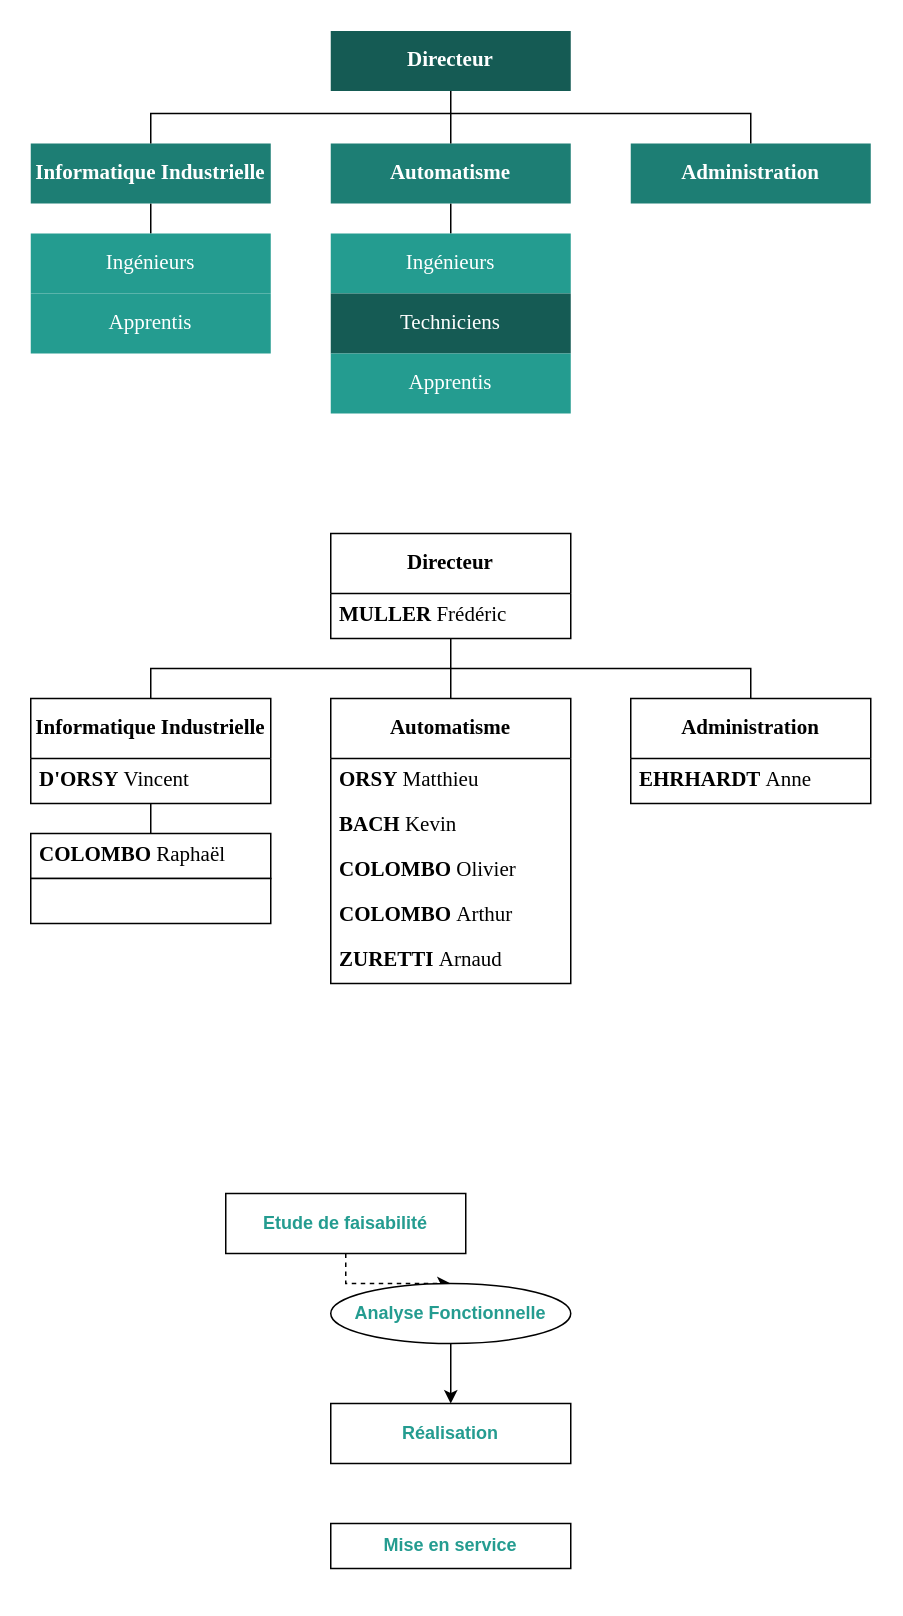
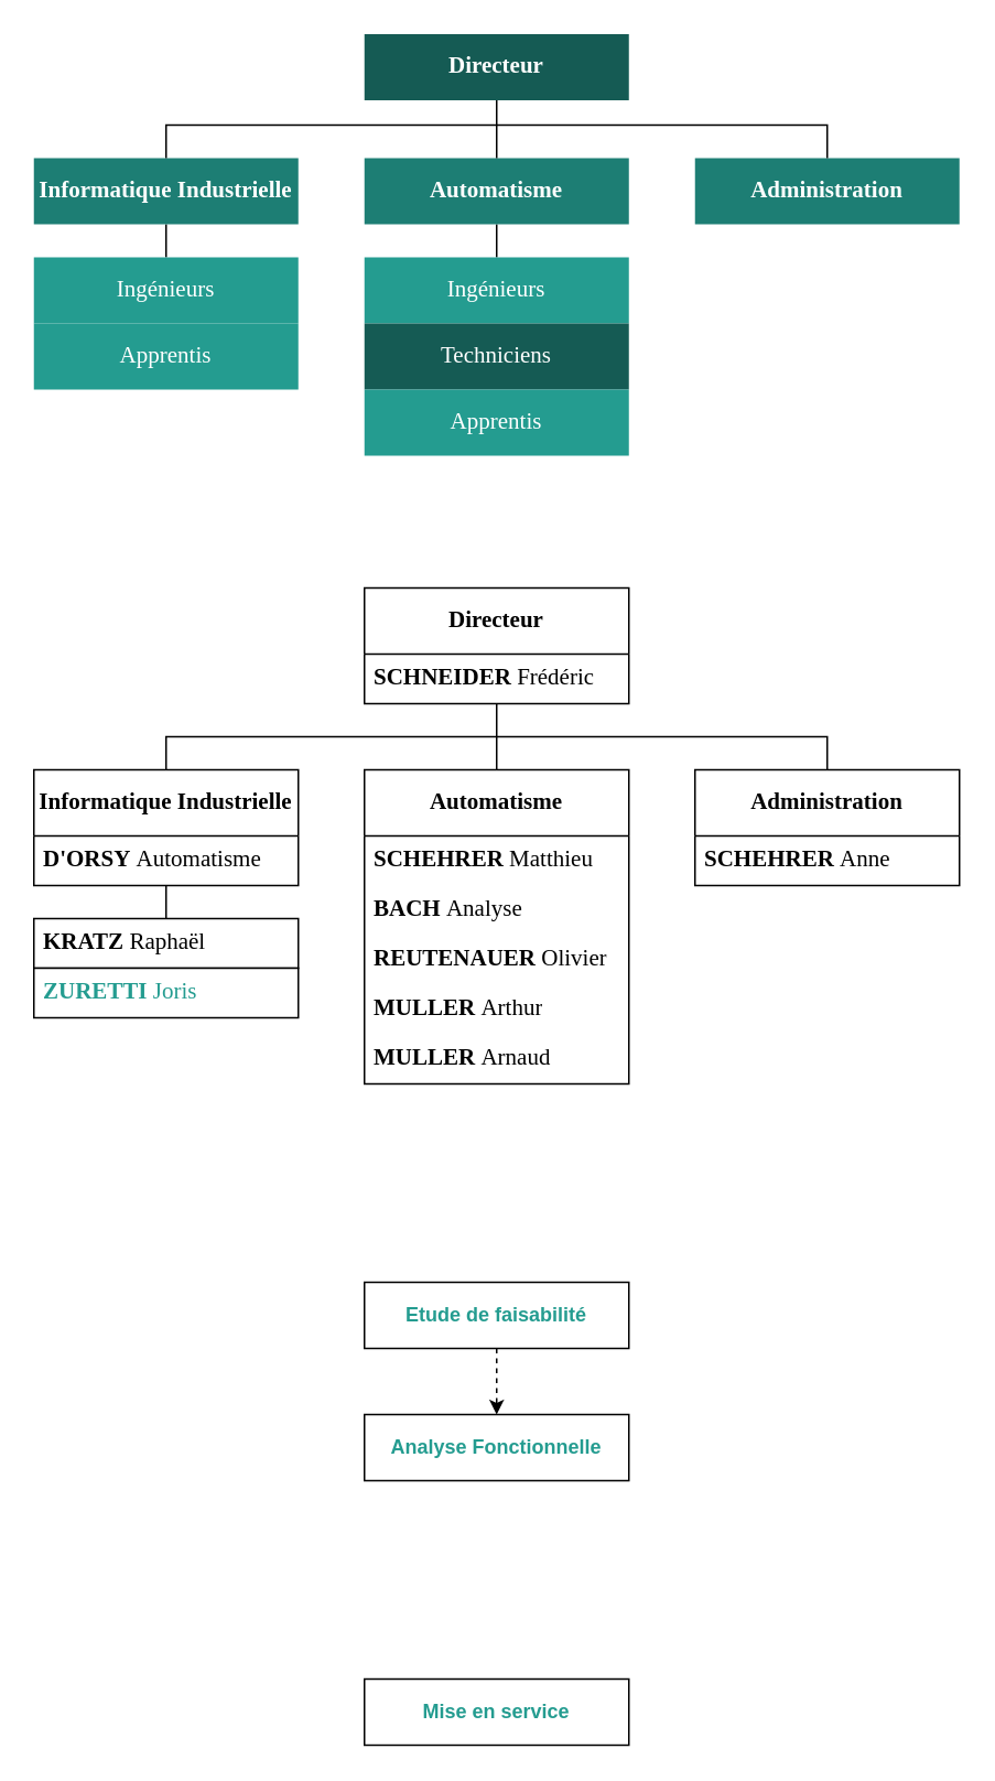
- <mxCell id="15" value="&lt;b style=&quot;border-color: var(--border-color); text-align: center; font-size: 14px;&quot;&gt;MULLER&amp;nbsp;&lt;/b&gt;Frédéric" style="text;strokeColor=none;fillColor=none;align=left;verticalAlign=middle;spacingLeft=4;spacingRight=4;overflow=hidden;points=[[0,0.5],[1,0.5]];portConstraint=eastwest;rotatable=0;whiteSpace=wrap;html=1;fontFamily=calibri;fontSize=14;" vertex="1" parent="14"><mxGeometry y="40" width="160" height="30" as="geometry" /></mxCell>
+ <mxCell id="15" value="&lt;b style=&quot;border-color: var(--border-color); text-align: center; font-size: 14px;&quot;&gt;SCHNEIDER&amp;nbsp;&lt;/b&gt;Frédéric" style="text;strokeColor=none;fillColor=none;align=left;verticalAlign=middle;spacingLeft=4;spacingRight=4;overflow=hidden;points=[[0,0.5],[1,0.5]];portConstraint=eastwest;rotatable=0;whiteSpace=wrap;html=1;fontFamily=calibri;fontSize=14;" vertex="1" parent="14"><mxGeometry y="40" width="160" height="30" as="geometry" /></mxCell>
- <mxCell id="10" value="&lt;b style=&quot;border-color: var(--border-color); text-align: center; font-size: 14px;&quot;&gt;D'ORSY&amp;nbsp;&lt;/b&gt;Vincent" style="text;strokeColor=none;fillColor=none;align=left;verticalAlign=middle;spacingLeft=4;spacingRight=4;overflow=hidden;points=[[0,0.5],[1,0.5]];portConstraint=eastwest;rotatable=0;whiteSpace=wrap;html=1;fontFamily=calibri;fontSize=14;" vertex="1" parent="9"><mxGeometry y="40" width="160" height="30" as="geometry" /></mxCell>
+ <mxCell id="10" value="&lt;b style=&quot;border-color: var(--border-color); text-align: center; font-size: 14px;&quot;&gt;D'ORSY&amp;nbsp;&lt;/b&gt;Automatisme" style="text;strokeColor=none;fillColor=none;align=left;verticalAlign=middle;spacingLeft=4;spacingRight=4;overflow=hidden;points=[[0,0.5],[1,0.5]];portConstraint=eastwest;rotatable=0;whiteSpace=wrap;html=1;fontFamily=calibri;fontSize=14;" vertex="1" parent="9"><mxGeometry y="40" width="160" height="30" as="geometry" /></mxCell>
- <mxCell id="3" value="&lt;b style=&quot;border-color: var(--border-color); text-align: center; font-size: 14px;&quot;&gt;ORSY&amp;nbsp;&lt;/b&gt;Matthieu" style="text;strokeColor=none;fillColor=none;align=left;verticalAlign=middle;spacingLeft=4;spacingRight=4;overflow=hidden;points=[[0,0.5],[1,0.5]];portConstraint=eastwest;rotatable=0;whiteSpace=wrap;html=1;fontFamily=calibri;fontSize=14;" vertex="1" parent="2"><mxGeometry y="40" width="160" height="30" as="geometry" /></mxCell>
+ <mxCell id="3" value="&lt;b style=&quot;border-color: var(--border-color); text-align: center; font-size: 14px;&quot;&gt;SCHEHRER&amp;nbsp;&lt;/b&gt;Matthieu" style="text;strokeColor=none;fillColor=none;align=left;verticalAlign=middle;spacingLeft=4;spacingRight=4;overflow=hidden;points=[[0,0.5],[1,0.5]];portConstraint=eastwest;rotatable=0;whiteSpace=wrap;html=1;fontFamily=calibri;fontSize=14;" vertex="1" parent="2"><mxGeometry y="40" width="160" height="30" as="geometry" /></mxCell>
- <mxCell id="12" value="&lt;b style=&quot;border-color: var(--border-color); text-align: center; font-size: 14px;&quot;&gt;EHRHARDT&amp;nbsp;&lt;/b&gt;Anne" style="text;strokeColor=none;fillColor=none;align=left;verticalAlign=middle;spacingLeft=4;spacingRight=4;overflow=hidden;points=[[0,0.5],[1,0.5]];portConstraint=eastwest;rotatable=0;whiteSpace=wrap;html=1;fontFamily=calibri;fontSize=14;" vertex="1" parent="11"><mxGeometry y="40" width="160" height="30" as="geometry" /></mxCell>
+ <mxCell id="12" value="&lt;b style=&quot;border-color: var(--border-color); text-align: center; font-size: 14px;&quot;&gt;SCHEHRER&amp;nbsp;&lt;/b&gt;Anne" style="text;strokeColor=none;fillColor=none;align=left;verticalAlign=middle;spacingLeft=4;spacingRight=4;overflow=hidden;points=[[0,0.5],[1,0.5]];portConstraint=eastwest;rotatable=0;whiteSpace=wrap;html=1;fontFamily=calibri;fontSize=14;" vertex="1" parent="11"><mxGeometry y="40" width="160" height="30" as="geometry" /></mxCell>
- <mxCell id="4" value="&lt;b style=&quot;border-color: var(--border-color); text-align: center; font-size: 14px;&quot;&gt;BACH&amp;nbsp;&lt;/b&gt;Kevin" style="text;strokeColor=none;fillColor=none;align=left;verticalAlign=middle;spacingLeft=4;spacingRight=4;overflow=hidden;points=[[0,0.5],[1,0.5]];portConstraint=eastwest;rotatable=0;whiteSpace=wrap;html=1;fontFamily=calibri;fontSize=14;" vertex="1" parent="2"><mxGeometry y="70" width="160" height="30" as="geometry" /></mxCell>
+ <mxCell id="4" value="&lt;b style=&quot;border-color: var(--border-color); text-align: center; font-size: 14px;&quot;&gt;BACH&amp;nbsp;&lt;/b&gt;Analyse" style="text;strokeColor=none;fillColor=none;align=left;verticalAlign=middle;spacingLeft=4;spacingRight=4;overflow=hidden;points=[[0,0.5],[1,0.5]];portConstraint=eastwest;rotatable=0;whiteSpace=wrap;html=1;fontFamily=calibri;fontSize=14;" vertex="1" parent="2"><mxGeometry y="70" width="160" height="30" as="geometry" /></mxCell>
- <mxCell id="31" value="&lt;div style=&quot;text-align: center; font-size: 14px;&quot;&gt;&lt;span style=&quot;background-color: initial; font-size: 14px;&quot;&gt;&lt;b style=&quot;font-size: 14px;&quot;&gt;COLOMBO&amp;nbsp;&lt;/b&gt;Raphaël&lt;/span&gt;&lt;/div&gt;" style="text;strokeColor=none;fillColor=none;align=left;verticalAlign=middle;spacingLeft=4;spacingRight=4;overflow=hidden;points=[[0,0.5],[1,0.5]];portConstraint=eastwest;rotatable=0;whiteSpace=wrap;html=1;fontFamily=calibri;fontSize=14;" vertex="1" parent="1"><mxGeometry x="20" y="555" width="160" height="30" as="geometry" /></mxCell>
+ <mxCell id="31" value="&lt;div style=&quot;text-align: center; font-size: 14px;&quot;&gt;&lt;span style=&quot;background-color: initial; font-size: 14px;&quot;&gt;&lt;b style=&quot;font-size: 14px;&quot;&gt;KRATZ&amp;nbsp;&lt;/b&gt;Raphaël&lt;/span&gt;&lt;/div&gt;" style="text;strokeColor=none;fillColor=none;align=left;verticalAlign=middle;spacingLeft=4;spacingRight=4;overflow=hidden;points=[[0,0.5],[1,0.5]];portConstraint=eastwest;rotatable=0;whiteSpace=wrap;html=1;fontFamily=calibri;fontSize=14;" vertex="1" parent="1"><mxGeometry x="20" y="555" width="160" height="30" as="geometry" /></mxCell>
- <mxCell id="5" value="&lt;b style=&quot;border-color: var(--border-color); text-align: center; font-size: 14px;&quot;&gt;COLOMBO&amp;nbsp;&lt;/b&gt;Olivier" style="text;strokeColor=none;fillColor=none;align=left;verticalAlign=middle;spacingLeft=4;spacingRight=4;overflow=hidden;points=[[0,0.5],[1,0.5]];portConstraint=eastwest;rotatable=0;whiteSpace=wrap;html=1;fontFamily=calibri;fontSize=14;perimeterSpacing=0;" vertex="1" parent="2"><mxGeometry y="100" width="160" height="30" as="geometry" /></mxCell>
+ <mxCell id="5" value="&lt;b style=&quot;border-color: var(--border-color); text-align: center; font-size: 14px;&quot;&gt;REUTENAUER&amp;nbsp;&lt;/b&gt;Olivier" style="text;strokeColor=none;fillColor=none;align=left;verticalAlign=middle;spacingLeft=4;spacingRight=4;overflow=hidden;points=[[0,0.5],[1,0.5]];portConstraint=eastwest;rotatable=0;whiteSpace=wrap;html=1;fontFamily=calibri;fontSize=14;perimeterSpacing=0;" vertex="1" parent="2"><mxGeometry y="100" width="160" height="30" as="geometry" /></mxCell>
+ <mxCell id="33" value="&lt;div style=&quot;text-align: center; font-size: 14px;&quot;&gt;&lt;span style=&quot;background-color: initial; font-size: 14px;&quot;&gt;&lt;font color=&quot;#249c90&quot;&gt;&lt;b style=&quot;font-size: 14px;&quot;&gt;ZURETTI &lt;/b&gt;Joris&lt;/font&gt;&lt;/span&gt;&lt;/div&gt;" style="text;strokeColor=none;fillColor=none;align=left;verticalAlign=middle;spacingLeft=4;spacingRight=4;overflow=hidden;points=[[0,0.5],[1,0.5]];portConstraint=eastwest;rotatable=0;whiteSpace=wrap;html=1;fontFamily=calibri;fontSize=14;" vertex="1" parent="1"><mxGeometry x="20" y="585" width="160" height="30" as="geometry" /></mxCell>
- <mxCell id="6" value="&lt;b style=&quot;border-color: var(--border-color); text-align: center; font-size: 14px;&quot;&gt;COLOMBO&amp;nbsp;&lt;/b&gt;Arthur" style="text;strokeColor=none;fillColor=none;align=left;verticalAlign=middle;spacingLeft=4;spacingRight=4;overflow=hidden;points=[[0,0.5],[1,0.5]];portConstraint=eastwest;rotatable=0;whiteSpace=wrap;html=1;fontFamily=calibri;fontSize=14;" vertex="1" parent="2"><mxGeometry y="130" width="160" height="30" as="geometry" /></mxCell>
+ <mxCell id="6" value="&lt;b style=&quot;border-color: var(--border-color); text-align: center; font-size: 14px;&quot;&gt;MULLER&amp;nbsp;&lt;/b&gt;Arthur" style="text;strokeColor=none;fillColor=none;align=left;verticalAlign=middle;spacingLeft=4;spacingRight=4;overflow=hidden;points=[[0,0.5],[1,0.5]];portConstraint=eastwest;rotatable=0;whiteSpace=wrap;html=1;fontFamily=calibri;fontSize=14;" vertex="1" parent="2"><mxGeometry y="130" width="160" height="30" as="geometry" /></mxCell>
- <mxCell id="7" value="&lt;b style=&quot;border-color: var(--border-color); text-align: center; font-size: 14px;&quot;&gt;ZURETTI&amp;nbsp;&lt;/b&gt;Arnaud" style="text;strokeColor=none;fillColor=none;align=left;verticalAlign=middle;spacingLeft=4;spacingRight=4;overflow=hidden;points=[[0,0.5],[1,0.5]];portConstraint=eastwest;rotatable=0;whiteSpace=wrap;html=1;fontFamily=calibri;fontSize=14;" vertex="1" parent="2"><mxGeometry y="160" width="160" height="30" as="geometry" /></mxCell>
+ <mxCell id="7" value="&lt;b style=&quot;border-color: var(--border-color); text-align: center; font-size: 14px;&quot;&gt;MULLER&amp;nbsp;&lt;/b&gt;Arnaud" style="text;strokeColor=none;fillColor=none;align=left;verticalAlign=middle;spacingLeft=4;spacingRight=4;overflow=hidden;points=[[0,0.5],[1,0.5]];portConstraint=eastwest;rotatable=0;whiteSpace=wrap;html=1;fontFamily=calibri;fontSize=14;" vertex="1" parent="2"><mxGeometry y="160" width="160" height="30" as="geometry" /></mxCell>
- <mxCell id="35" value="Etude de faisabilité" style="rounded=0;whiteSpace=wrap;html=1;fontStyle=1;fontColor=#249C90;" vertex="1" parent="1"><mxGeometry x="150" y="795" width="160" height="40" as="geometry" /></mxCell>
+ <mxCell id="35" value="Etude de faisabilité" style="rounded=0;whiteSpace=wrap;html=1;fontStyle=1;fontColor=#249C90;" vertex="1" parent="1"><mxGeometry x="220" y="775" width="160" height="40" as="geometry" /></mxCell>
- <mxCell id="37" value="Analyse Fonctionnelle" style="ellipse;whiteSpace=wrap;html=1;fontStyle=1;fontColor=#249C90;" vertex="1" parent="1"><mxGeometry x="220" y="855" width="160" height="40" as="geometry" /></mxCell>
+ <mxCell id="37" value="Analyse Fonctionnelle" style="rounded=0;whiteSpace=wrap;html=1;fontStyle=1;fontColor=#249C90;" vertex="1" parent="1"><mxGeometry x="220" y="855" width="160" height="40" as="geometry" /></mxCell>
- <mxCell id="36" style="edgeStyle=orthogonalEdgeStyle;rounded=0;orthogonalLoop=1;jettySize=auto;html=1;exitX=0.5;exitY=1;exitDx=0;exitDy=0;entryX=0.5;entryY=0;entryDx=0;entryDy=0;" edge="1" parent="1" source="37" target="38"><mxGeometry relative="1" as="geometry" /></mxCell>
- <mxCell id="38" value="Réalisation" style="rounded=0;whiteSpace=wrap;html=1;fontStyle=1;fontColor=#249C90;" vertex="1" parent="1"><mxGeometry x="220" y="935" width="160" height="40" as="geometry" /></mxCell>
- <mxCell id="39" value="Mise en service" style="rounded=0;whiteSpace=wrap;html=1;fontStyle=1;fontColor=#249C90;" vertex="1" parent="1"><mxGeometry x="220" y="1015" width="160" height="30" as="geometry" /></mxCell>
+ <mxCell id="39" value="Mise en service" style="rounded=0;whiteSpace=wrap;html=1;fontStyle=1;fontColor=#249C90;" vertex="1" parent="1"><mxGeometry x="220" y="1015" width="160" height="40" as="geometry" /></mxCell>
